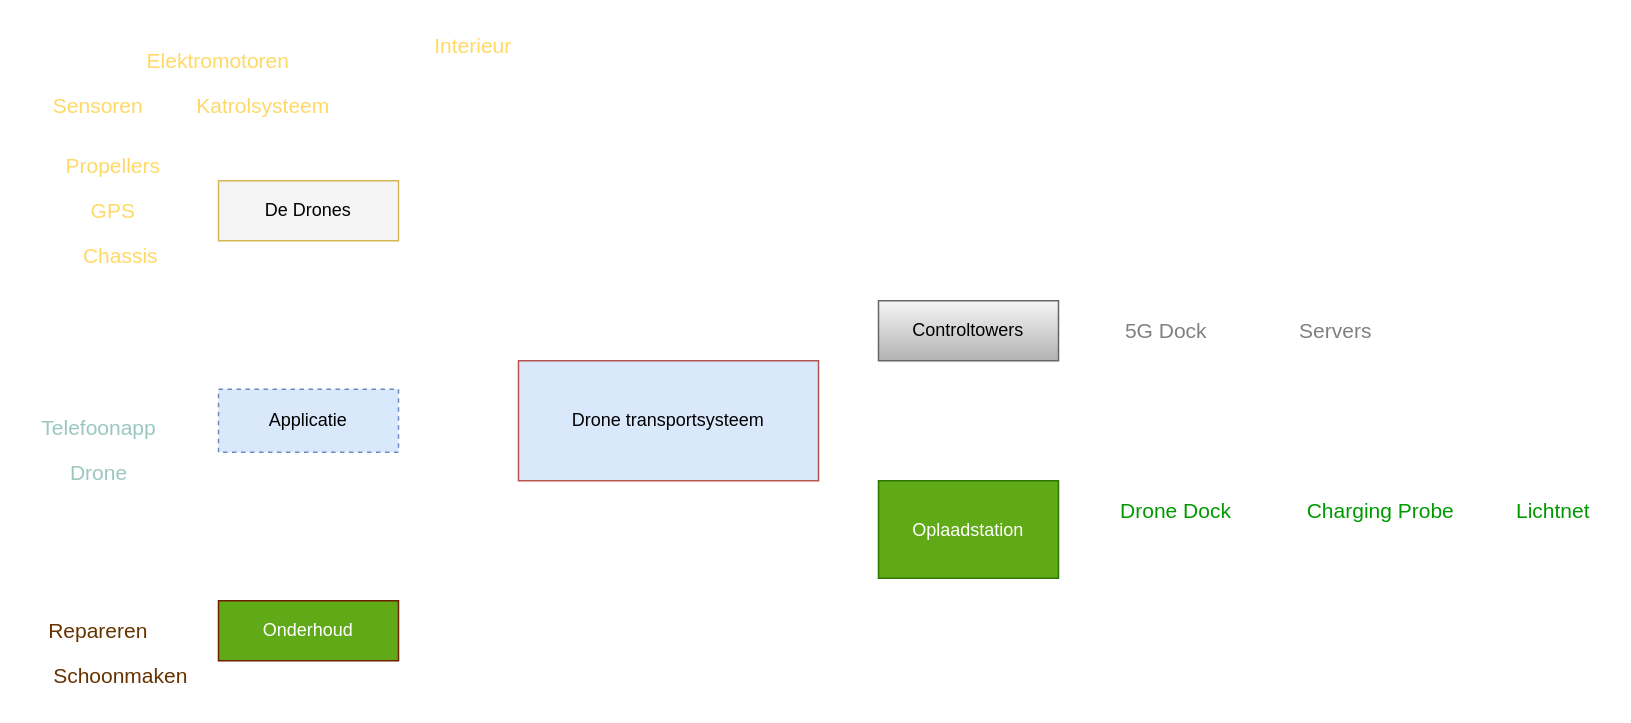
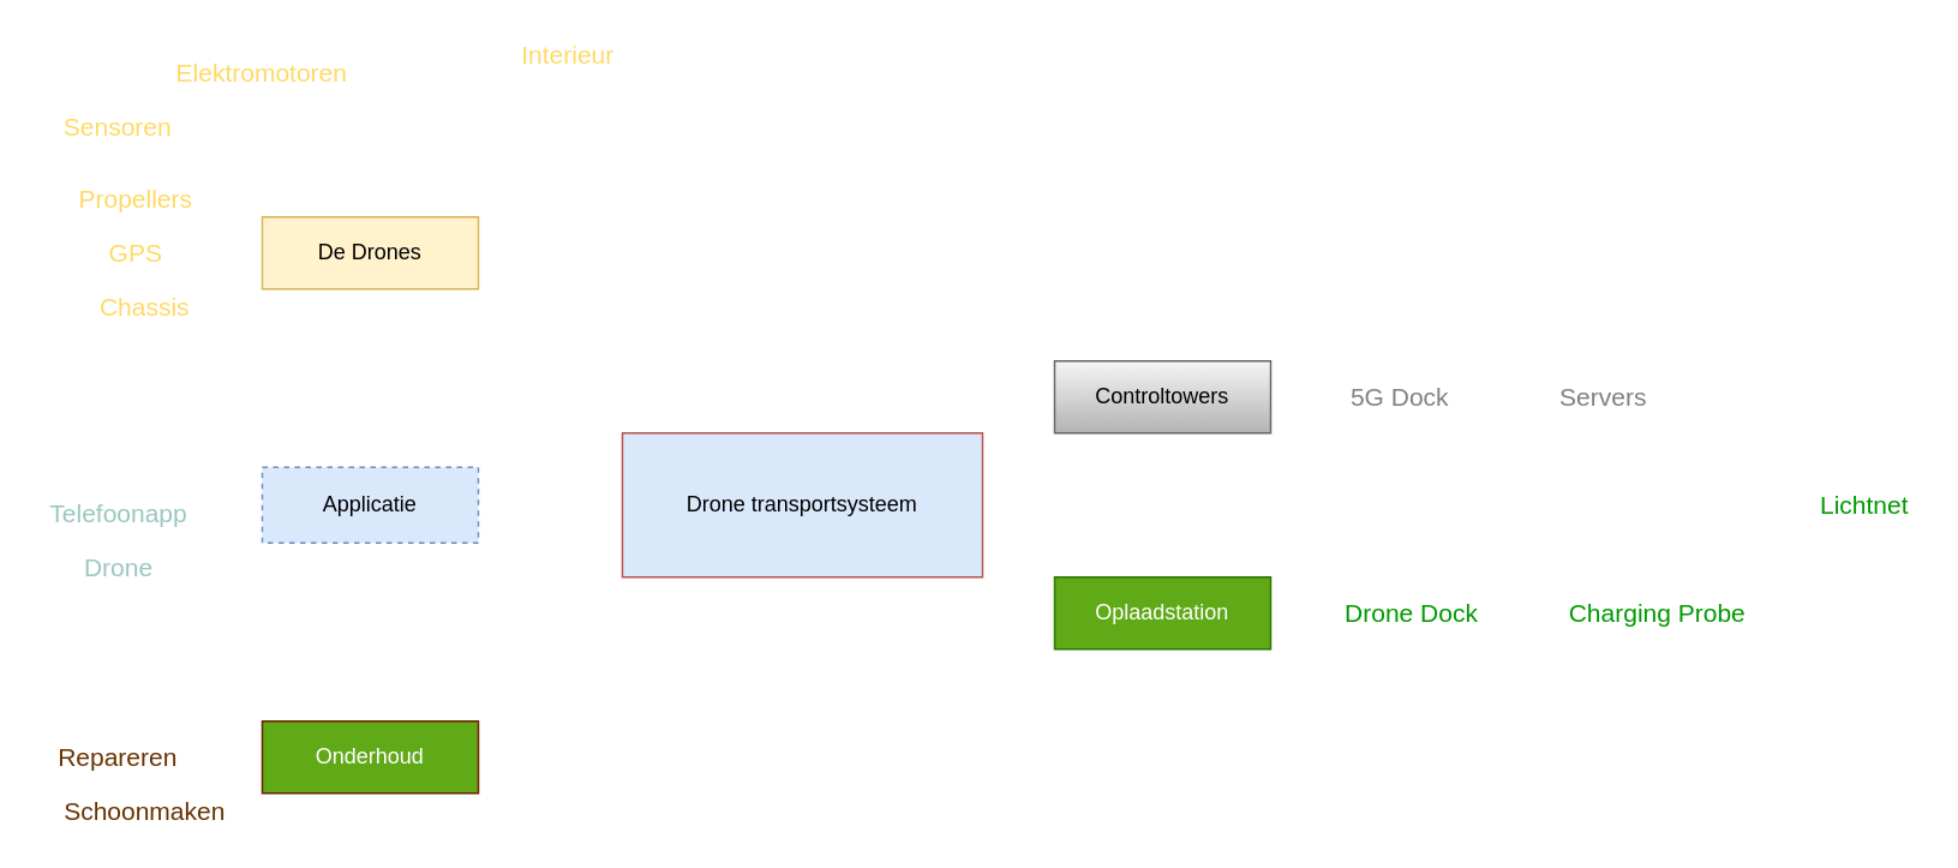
- <mxCell id="16" value="&lt;font color=&quot;#ffd966&quot; style=&quot;font-size: 14px&quot;&gt;Katrolsysteem&lt;/font&gt;" style="text;html=1;strokeColor=none;fillColor=none;align=center;verticalAlign=middle;whiteSpace=wrap;rounded=0;fontColor=#663300;fontSize=14;" vertex="1" parent="1"><mxGeometry x="155" y="60" width="40" height="20" as="geometry" /></mxCell>
- <mxCell id="3" value="De Drones" style="rounded=0;whiteSpace=wrap;html=1;fillColor=#f5f5f5;strokeColor=#d6b656;" vertex="1" parent="1"><mxGeometry x="145" y="120" width="120" height="40" as="geometry" /></mxCell>
+ <mxCell id="3" value="De Drones" style="rounded=0;whiteSpace=wrap;html=1;fillColor=#fff2cc;strokeColor=#d6b656;" vertex="1" parent="1"><mxGeometry x="145" y="120" width="120" height="40" as="geometry" /></mxCell>
- <mxCell id="23" value="Lichtnet" style="text;html=1;strokeColor=none;fillColor=none;align=center;verticalAlign=middle;whiteSpace=wrap;rounded=0;fontSize=14;fontColor=#009900;" vertex="1" parent="1"><mxGeometry x="1005" y="330" width="60" height="20" as="geometry" /></mxCell>
+ <mxCell id="23" value="Lichtnet" style="text;html=1;strokeColor=none;fillColor=none;align=center;verticalAlign=middle;whiteSpace=wrap;rounded=0;fontSize=14;fontColor=#009900;" vertex="1" parent="1"><mxGeometry x="1005" y="270" width="60" height="20" as="geometry" /></mxCell>
- <mxCell id="6" value="Oplaadstation" style="rounded=0;whiteSpace=wrap;html=1;fillColor=#60a917;strokeColor=#2D7600;fontColor=#ffffff;" vertex="1" parent="1"><mxGeometry x="585" y="320" width="120" height="65" as="geometry" /></mxCell>
+ <mxCell id="6" value="Oplaadstation" style="rounded=0;whiteSpace=wrap;html=1;fillColor=#60a917;strokeColor=#2D7600;fontColor=#ffffff;" vertex="1" parent="1"><mxGeometry x="585" y="320" width="120" height="40" as="geometry" /></mxCell>
